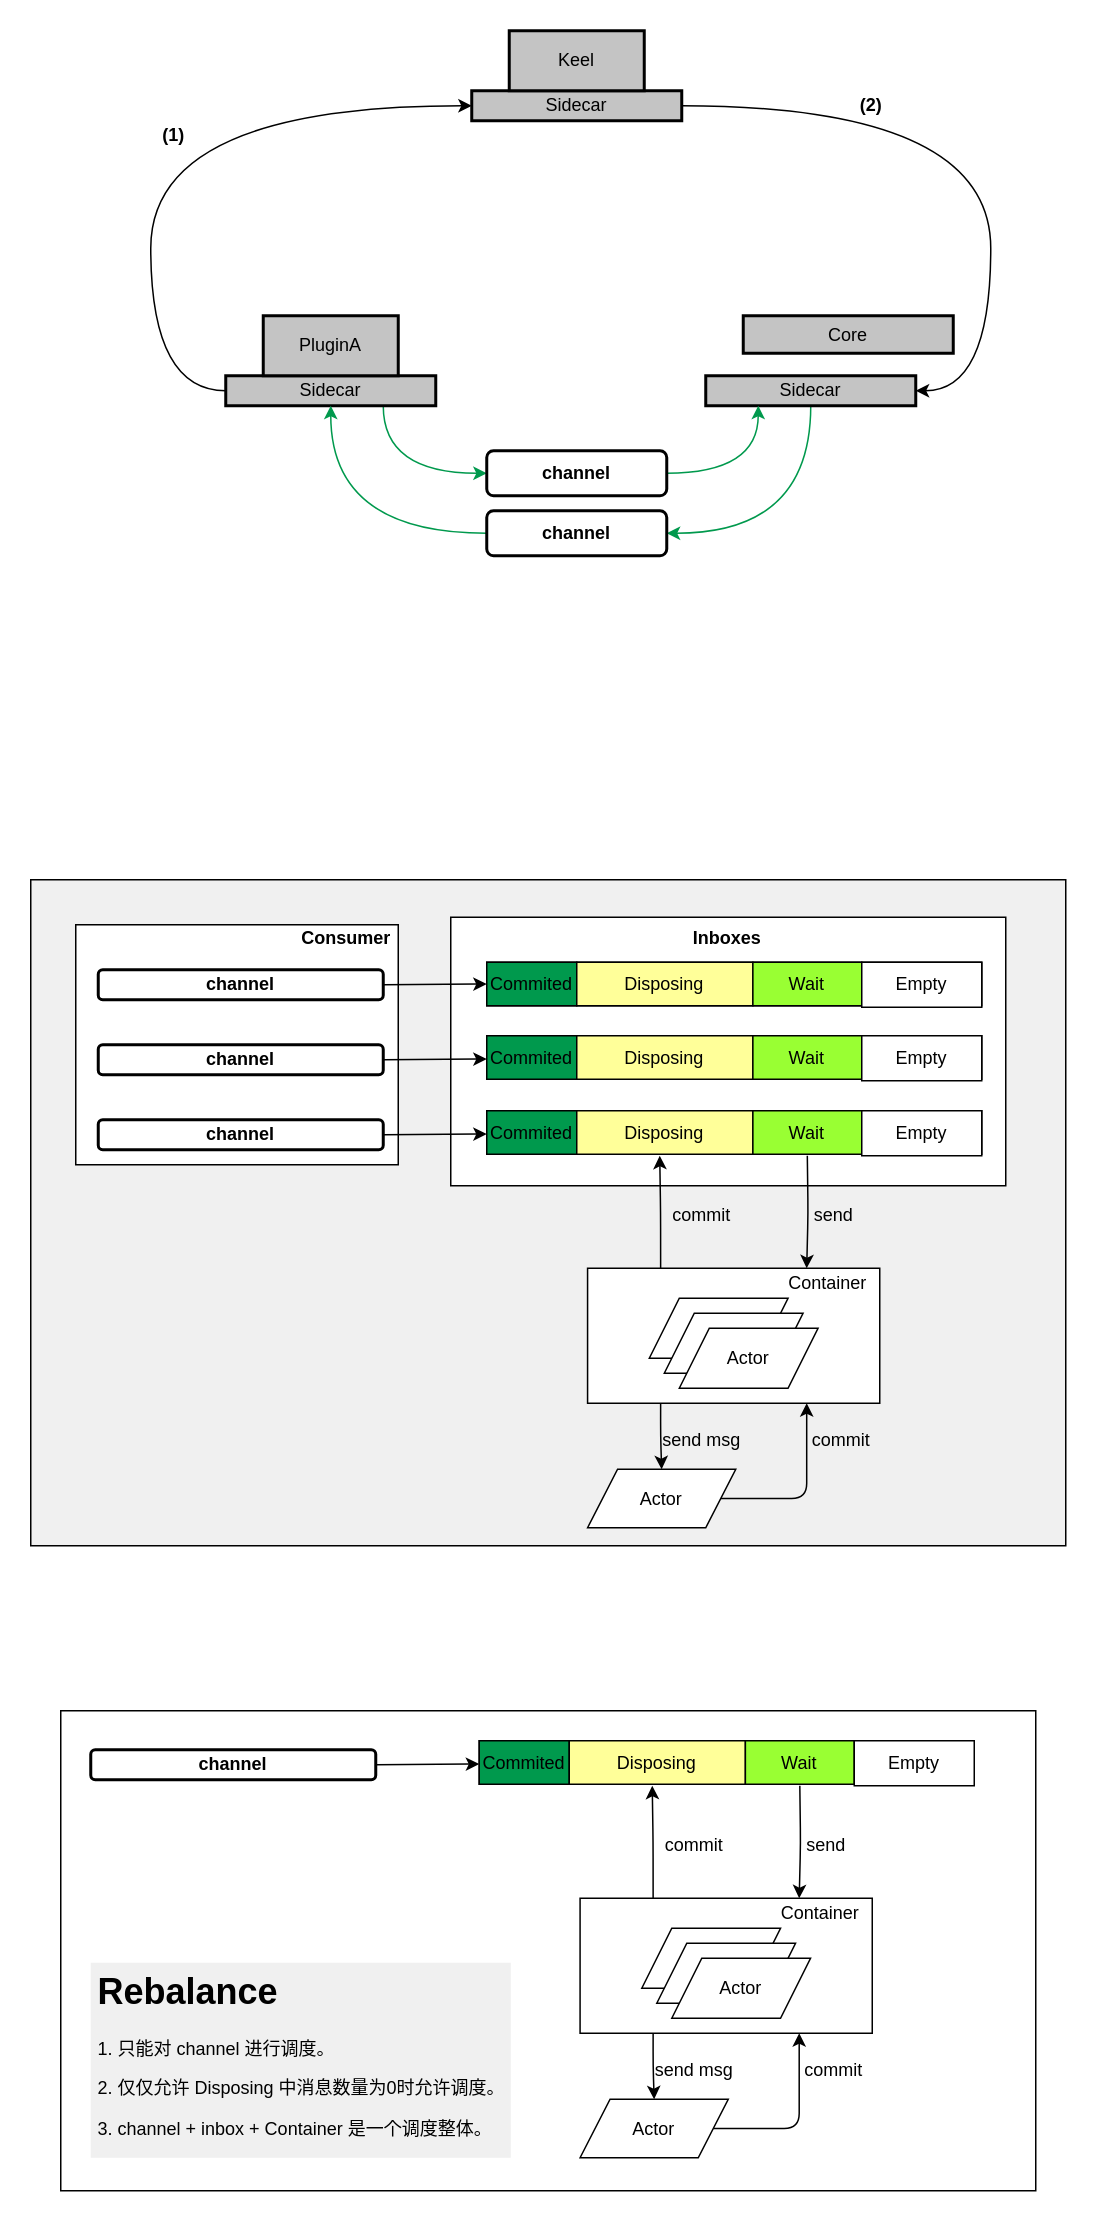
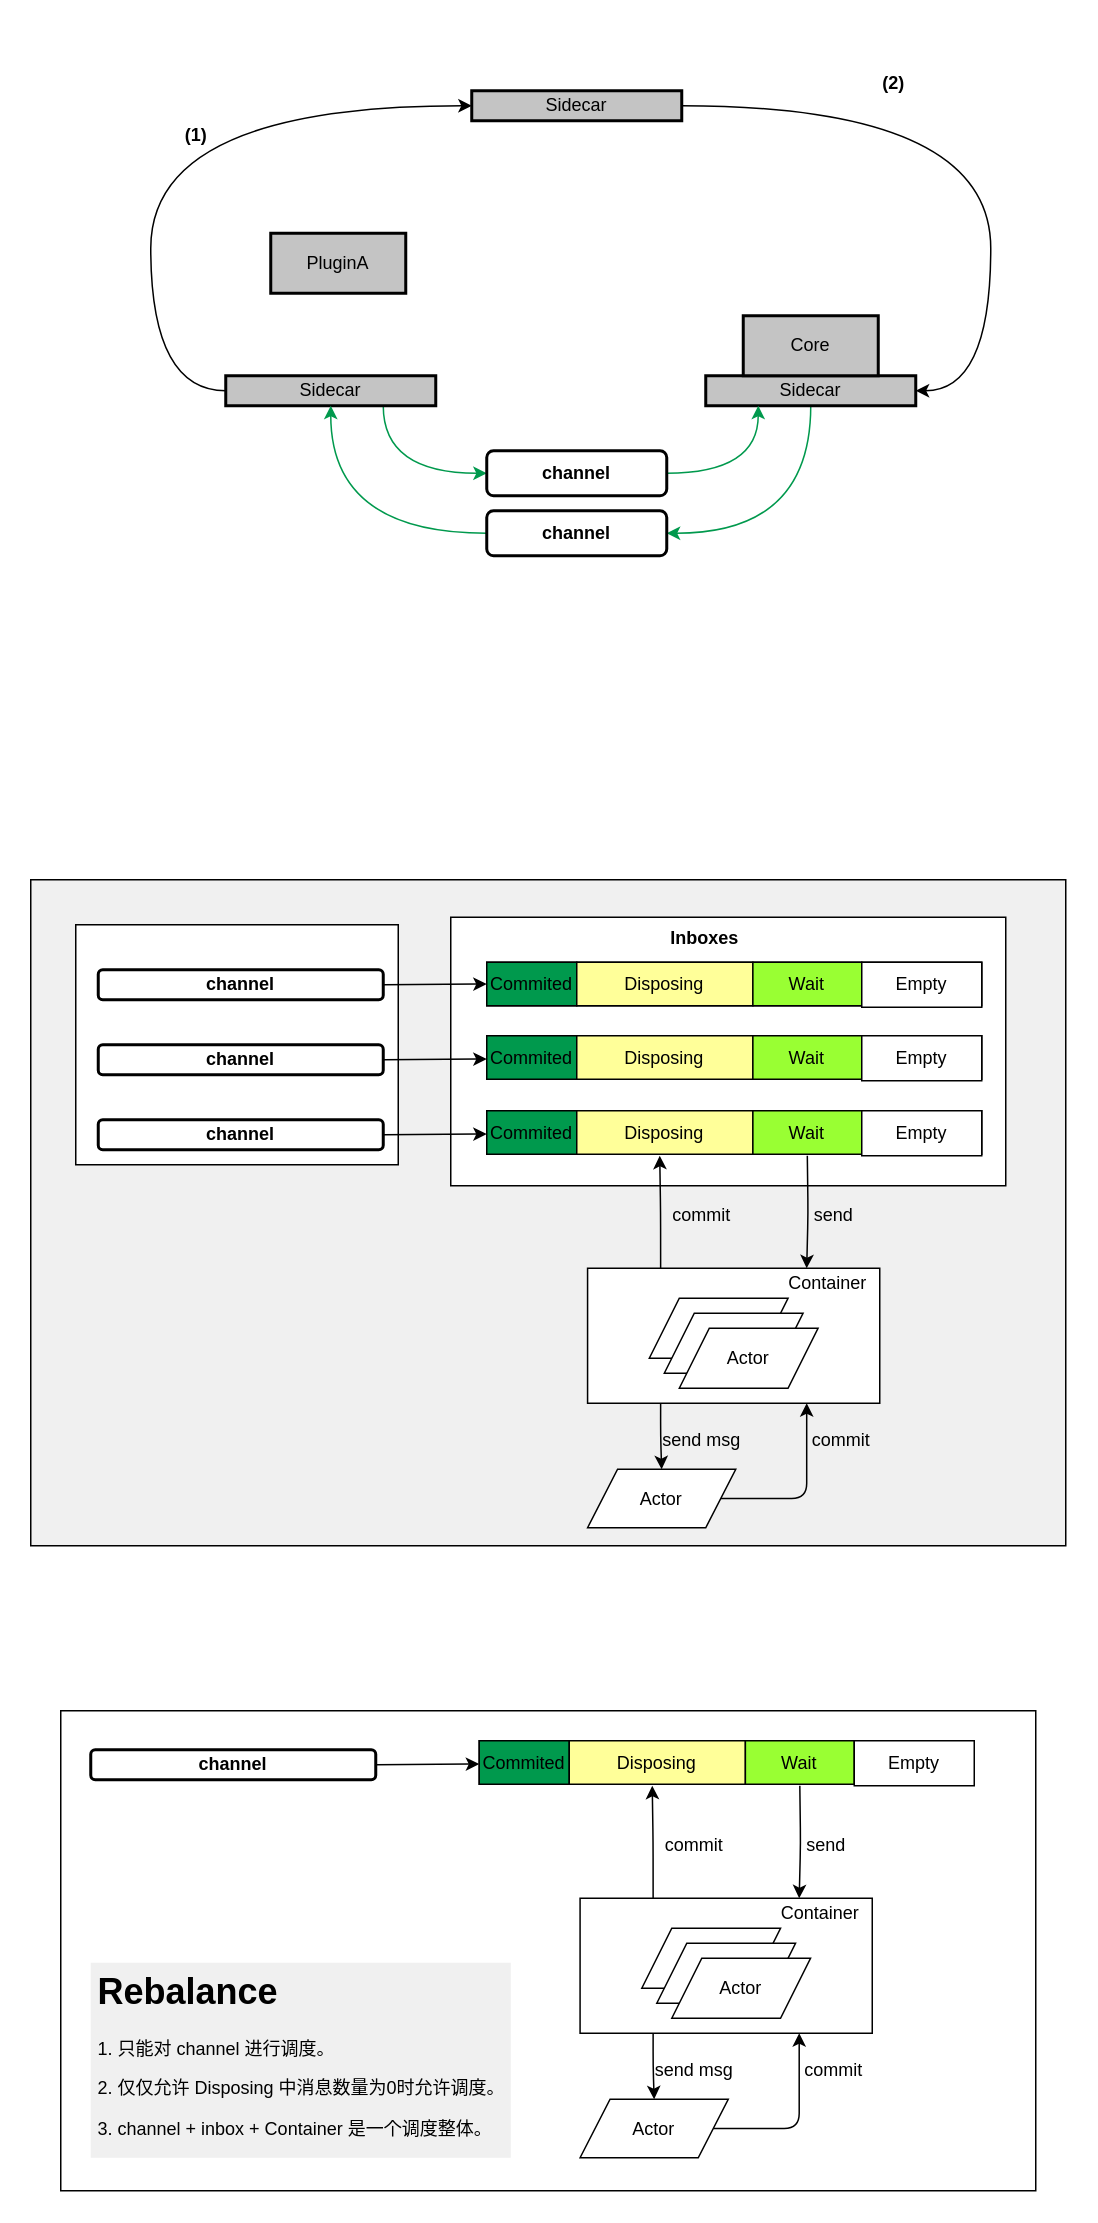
- <mxCell id="21" value="&lt;font color=&quot;#000000&quot;&gt;Keel&lt;/font&gt;" style="rounded=0;whiteSpace=wrap;html=1;strokeColor=#000000;strokeWidth=2;fillColor=#C4C4C4;" parent="19" vertex="1"><mxGeometry x="25" width="90" height="40" as="geometry" /></mxCell>
- <mxCell id="14" value="&lt;b&gt;&lt;font color=&quot;#000000&quot;&gt;(2)&lt;/font&gt;&lt;/b&gt;" style="text;html=1;align=center;verticalAlign=middle;resizable=0;points=[];autosize=1;strokeColor=none;" parent="1" vertex="1"><mxGeometry x="565" y="60" width="30" height="20" as="geometry" /></mxCell>
+ <mxCell id="14" value="&lt;b&gt;&lt;font color=&quot;#000000&quot;&gt;(2)&lt;/font&gt;&lt;/b&gt;" style="text;html=1;align=center;verticalAlign=middle;resizable=0;points=[];autosize=1;strokeColor=none;" parent="1" vertex="1"><mxGeometry x="580" y="45" width="30" height="20" as="geometry" /></mxCell>
- <mxCell id="13" value="&lt;b&gt;&lt;font color=&quot;#000000&quot;&gt;(1)&lt;/font&gt;&lt;/b&gt;" style="text;html=1;align=center;verticalAlign=middle;resizable=0;points=[];autosize=1;strokeColor=none;" parent="1" vertex="1"><mxGeometry x="100" y="80" width="30" height="20" as="geometry" /></mxCell>
+ <mxCell id="13" value="&lt;b&gt;&lt;font color=&quot;#000000&quot;&gt;(1)&lt;/font&gt;&lt;/b&gt;" style="text;html=1;align=center;verticalAlign=middle;resizable=0;points=[];autosize=1;strokeColor=none;" parent="1" vertex="1"><mxGeometry x="115" y="80" width="30" height="20" as="geometry" /></mxCell>
- <mxCell id="12" value="&lt;font color=&quot;#000000&quot;&gt;Core&lt;/font&gt;" style="rounded=0;whiteSpace=wrap;html=1;strokeColor=#000000;strokeWidth=2;fillColor=#C4C4C4;" parent="1" vertex="1"><mxGeometry x="495" y="210" width="140" height="25" as="geometry" /></mxCell>
+ <mxCell id="12" value="&lt;font color=&quot;#000000&quot;&gt;Core&lt;/font&gt;" style="rounded=0;whiteSpace=wrap;html=1;strokeColor=#000000;strokeWidth=2;fillColor=#C4C4C4;" parent="1" vertex="1"><mxGeometry x="495" y="210" width="90" height="40" as="geometry" /></mxCell>
- <mxCell id="9" value="&lt;font color=&quot;#000000&quot;&gt;PluginA&lt;/font&gt;" style="rounded=0;whiteSpace=wrap;html=1;strokeColor=#000000;strokeWidth=2;fillColor=#C4C4C4;" parent="1" vertex="1"><mxGeometry x="175" y="210" width="90" height="40" as="geometry" /></mxCell>
+ <mxCell id="9" value="&lt;font color=&quot;#000000&quot;&gt;PluginA&lt;/font&gt;" style="rounded=0;whiteSpace=wrap;html=1;strokeColor=#000000;strokeWidth=2;fillColor=#C4C4C4;" parent="1" vertex="1"><mxGeometry x="180" y="155" width="90" height="40" as="geometry" /></mxCell>
- <mxCell id="27" value="&lt;b&gt;&lt;font color=&quot;#000000&quot;&gt;Consumer&lt;/font&gt;&lt;/b&gt;" style="text;html=1;align=center;verticalAlign=middle;resizable=0;points=[];autosize=1;strokeColor=none;" parent="22" vertex="1"><mxGeometry x="145" width="70" height="20" as="geometry" /></mxCell>
- <mxCell id="31" value="&lt;font color=&quot;#000000&quot;&gt;&lt;b&gt;Inboxes&lt;/b&gt;&lt;/font&gt;" style="text;html=1;align=center;verticalAlign=middle;resizable=0;points=[];autosize=1;strokeColor=none;" parent="1" vertex="1"><mxGeometry x="454" y="615" width="60" height="20" as="geometry" /></mxCell>
+ <mxCell id="31" value="&lt;font color=&quot;#000000&quot;&gt;&lt;b&gt;Inboxes&lt;/b&gt;&lt;/font&gt;" style="text;html=1;align=center;verticalAlign=middle;resizable=0;points=[];autosize=1;strokeColor=none;" parent="1" vertex="1"><mxGeometry x="439" y="615" width="60" height="20" as="geometry" /></mxCell>
